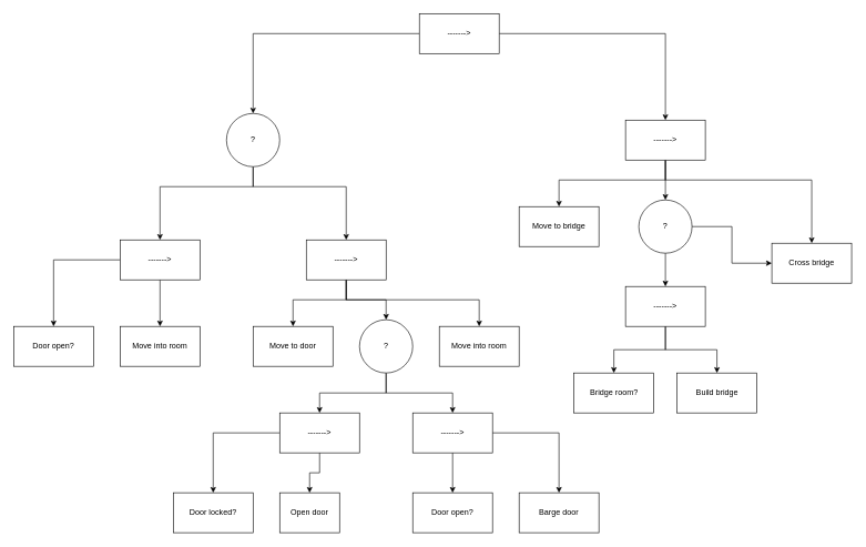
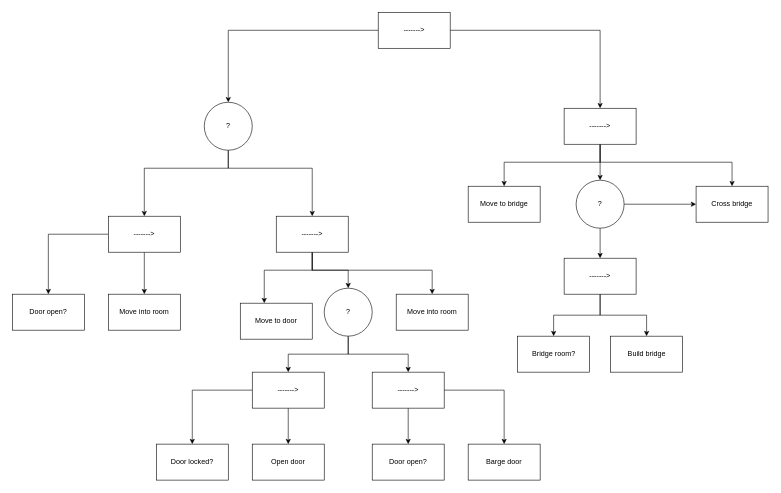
- <mxCell id="39" value="Cross bridge" style="rounded=0;whiteSpace=wrap;html=1;" vertex="1" parent="1"><mxGeometry x="1160" y="365" width="120" height="60" as="geometry" /></mxCell>
+ <mxCell id="39" value="Cross bridge" style="rounded=0;whiteSpace=wrap;html=1;" vertex="1" parent="1"><mxGeometry x="1160" y="310" width="120" height="60" as="geometry" /></mxCell>
- <mxCell id="14" value="Move to door" style="rounded=0;whiteSpace=wrap;html=1;" vertex="1" parent="1"><mxGeometry x="380" y="490" width="120" height="60" as="geometry" /></mxCell>
+ <mxCell id="14" value="Move to door" style="rounded=0;whiteSpace=wrap;html=1;" vertex="1" parent="1"><mxGeometry x="400" y="505" width="120" height="60" as="geometry" /></mxCell>
- <mxCell id="26" value="Open door" style="rounded=0;whiteSpace=wrap;html=1;" vertex="1" parent="1"><mxGeometry x="420" y="740" width="90" height="60" as="geometry" /></mxCell>
+ <mxCell id="26" value="Open door" style="rounded=0;whiteSpace=wrap;html=1;" vertex="1" parent="1"><mxGeometry x="420" y="740" width="120" height="60" as="geometry" /></mxCell>
